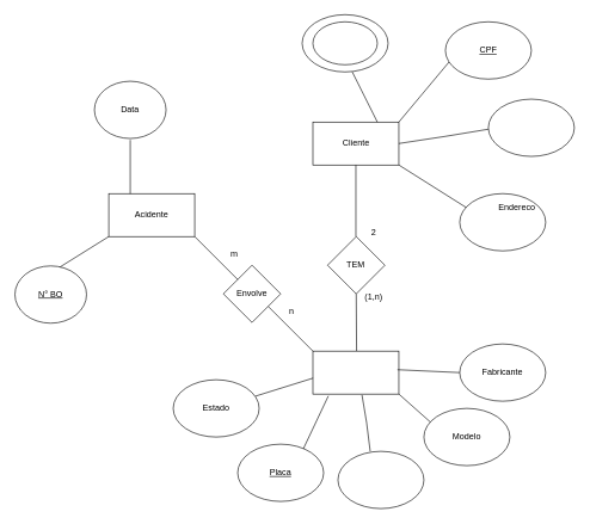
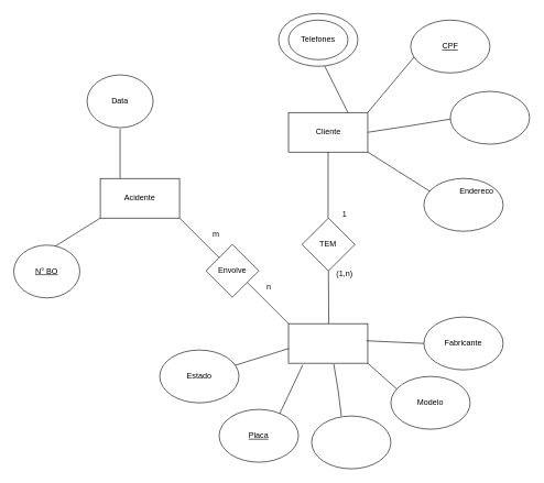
+ <mxCell id="15" value="Telefones" style="text;html=1;strokeColor=none;fillColor=none;align=center;verticalAlign=middle;whiteSpace=wrap;rounded=0;" vertex="1" parent="1"><mxGeometry x="451" y="45" width="60" height="30" as="geometry" /></mxCell>
- <mxCell id="41" value="2" style="text;html=1;strokeColor=none;fillColor=none;align=center;verticalAlign=middle;whiteSpace=wrap;rounded=0;" vertex="1" parent="1"><mxGeometry x="491" y="310" width="60" height="30" as="geometry" /></mxCell>
+ <mxCell id="41" value="1" style="text;html=1;strokeColor=none;fillColor=none;align=center;verticalAlign=middle;whiteSpace=wrap;rounded=0;" vertex="1" parent="1"><mxGeometry x="491" y="310" width="60" height="30" as="geometry" /></mxCell>
